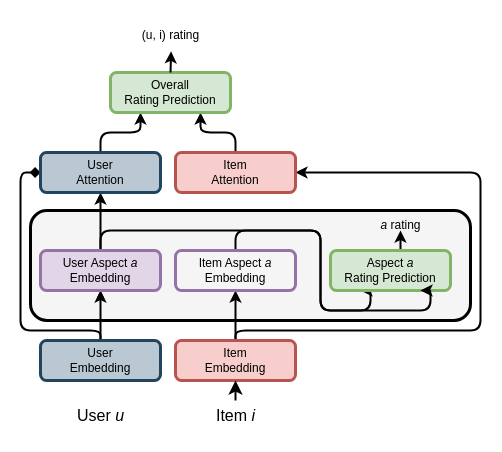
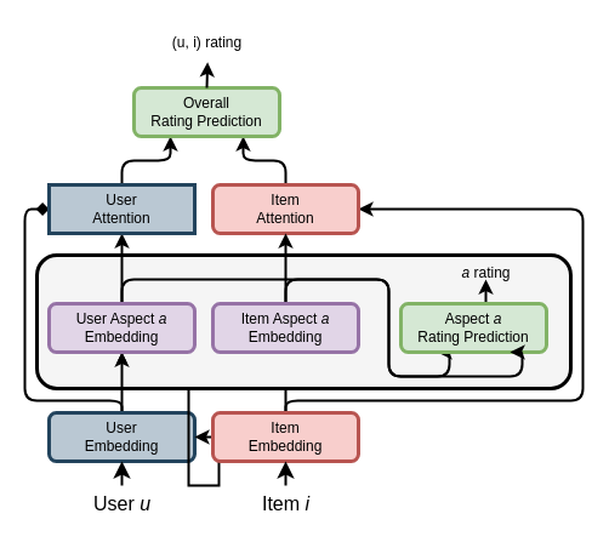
- <mxCell id="16" value="User&lt;div&gt;Attention&lt;/div&gt;" style="rounded=1;whiteSpace=wrap;html=1;fillColor=#bac8d3;strokeColor=#23445d;strokeWidth=3;" parent="1" vertex="1"><mxGeometry x="40" y="152" width="120" height="40" as="geometry" /></mxCell>
+ <mxCell id="16" value="User&lt;div&gt;Attention&lt;/div&gt;" style="whiteSpace=wrap;html=1;fillColor=#bac8d3;strokeColor=#23445d;strokeWidth=3;rounded=0;" parent="1" vertex="1"><mxGeometry x="40" y="152" width="120" height="40" as="geometry" /></mxCell>
+ <mxCell id="24" style="edgeStyle=orthogonalEdgeStyle;rounded=0;orthogonalLoop=1;jettySize=auto;html=1;exitX=0.5;exitY=0;exitDx=0;exitDy=0;entryX=0.5;entryY=1;entryDx=0;entryDy=0;strokeWidth=2;" parent="1" source="26" target="18" edge="1"><mxGeometry relative="1" as="geometry" /></mxCell>
- <mxCell id="26" value="Item Aspect &lt;i&gt;a&lt;/i&gt;&lt;div&gt;Embedding&lt;/div&gt;" style="rounded=1;whiteSpace=wrap;html=1;fillColor=#f5f5f5;strokeColor=#9673a6;strokeWidth=3;" parent="1" vertex="1"><mxGeometry x="175" y="250" width="120" height="40" as="geometry" /></mxCell>
+ <mxCell id="26" value="Item Aspect &lt;i&gt;a&lt;/i&gt;&lt;div&gt;Embedding&lt;/div&gt;" style="rounded=1;whiteSpace=wrap;html=1;fillColor=#e1d5e7;strokeColor=#9673a6;strokeWidth=3;" parent="1" vertex="1"><mxGeometry x="175" y="250" width="120" height="40" as="geometry" /></mxCell>
- <mxCell id="7" style="edgeStyle=orthogonalEdgeStyle;rounded=0;orthogonalLoop=1;jettySize=auto;html=1;exitX=0.5;exitY=0;exitDx=0;exitDy=0;entryX=0.5;entryY=1;entryDx=0;entryDy=0;fillColor=#f8cecc;strokeColor=#000000;strokeWidth=2;" parent="1" source="9" target="26" edge="1"><mxGeometry relative="1" as="geometry" /></mxCell>
+ <mxCell id="7" style="edgeStyle=orthogonalEdgeStyle;rounded=0;orthogonalLoop=1;jettySize=auto;html=1;exitX=0.5;exitY=0;exitDx=0;exitDy=0;fillColor=#f8cecc;strokeColor=#000000;strokeWidth=2;" parent="1" source="9" target="6" edge="1"><mxGeometry relative="1" as="geometry" /></mxCell>
+ <mxCell id="20" style="edgeStyle=none;curved=1;rounded=0;orthogonalLoop=1;jettySize=auto;html=1;entryX=0.5;entryY=1;entryDx=0;entryDy=0;fontSize=12;startSize=8;endSize=8;fillColor=#bac8d3;strokeColor=#000000;strokeWidth=2;" parent="1" source="21" target="6" edge="1"><mxGeometry relative="1" as="geometry" /></mxCell>
